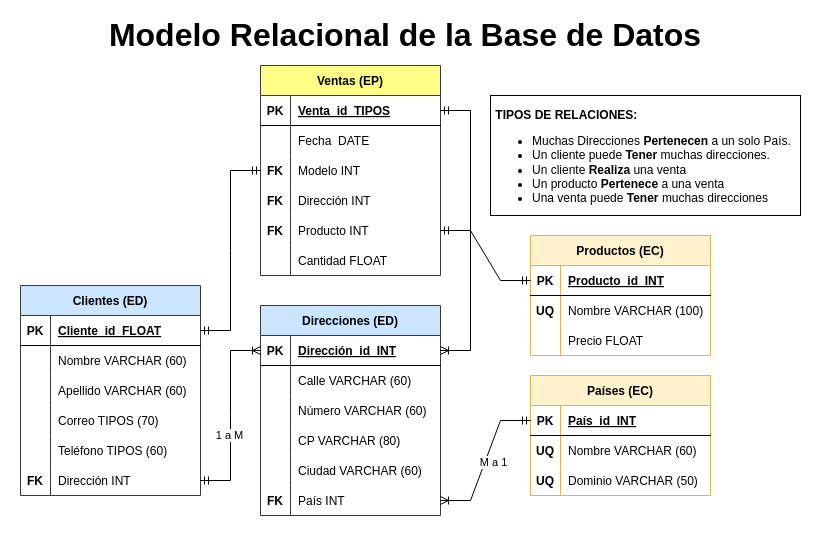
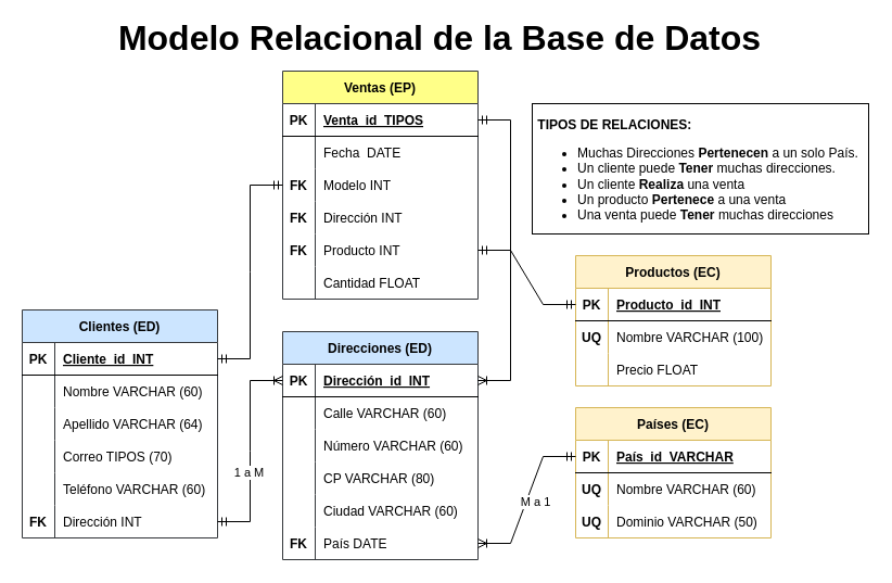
- <mxCell id="34" value="Cliente_id  FLOAT" style="shape=partialRectangle;connectable=0;fillColor=none;top=0;left=0;bottom=0;right=0;align=left;spacingLeft=6;fontStyle=5;overflow=hidden;" parent="32" vertex="1"><mxGeometry x="30" width="150" height="30" as="geometry"><mxRectangle width="150" height="30" as="alternateBounds" /></mxGeometry></mxCell>
+ <mxCell id="34" value="Cliente_id  INT" style="shape=partialRectangle;connectable=0;fillColor=none;top=0;left=0;bottom=0;right=0;align=left;spacingLeft=6;fontStyle=5;overflow=hidden;" parent="32" vertex="1"><mxGeometry x="30" width="150" height="30" as="geometry"><mxRectangle width="150" height="30" as="alternateBounds" /></mxGeometry></mxCell>
- <mxCell id="40" value="Apellido VARCHAR (60)" style="shape=partialRectangle;connectable=0;fillColor=none;top=0;left=0;bottom=0;right=0;align=left;spacingLeft=6;overflow=hidden;" parent="38" vertex="1"><mxGeometry x="30" width="150" height="30" as="geometry"><mxRectangle width="150" height="30" as="alternateBounds" /></mxGeometry></mxCell>
+ <mxCell id="40" value="Apellido VARCHAR (64)" style="shape=partialRectangle;connectable=0;fillColor=none;top=0;left=0;bottom=0;right=0;align=left;spacingLeft=6;overflow=hidden;" parent="38" vertex="1"><mxGeometry x="30" width="150" height="30" as="geometry"><mxRectangle width="150" height="30" as="alternateBounds" /></mxGeometry></mxCell>
- <mxCell id="72" value="País_id  INT" style="shape=partialRectangle;connectable=0;fillColor=none;top=0;left=0;bottom=0;right=0;align=left;spacingLeft=6;fontStyle=5;overflow=hidden;" parent="70" vertex="1"><mxGeometry x="30" width="150" height="30" as="geometry"><mxRectangle width="150" height="30" as="alternateBounds" /></mxGeometry></mxCell>
+ <mxCell id="72" value="País_id  VARCHAR" style="shape=partialRectangle;connectable=0;fillColor=none;top=0;left=0;bottom=0;right=0;align=left;spacingLeft=6;fontStyle=5;overflow=hidden;" parent="70" vertex="1"><mxGeometry x="30" width="150" height="30" as="geometry"><mxRectangle width="150" height="30" as="alternateBounds" /></mxGeometry></mxCell>
- <mxCell id="46" value="Teléfono TIPOS (60)" style="shape=partialRectangle;connectable=0;fillColor=none;top=0;left=0;bottom=0;right=0;align=left;spacingLeft=6;overflow=hidden;" parent="44" vertex="1"><mxGeometry x="30" width="150" height="30" as="geometry"><mxRectangle width="150" height="30" as="alternateBounds" /></mxGeometry></mxCell>
+ <mxCell id="46" value="Teléfono VARCHAR (60)" style="shape=partialRectangle;connectable=0;fillColor=none;top=0;left=0;bottom=0;right=0;align=left;spacingLeft=6;overflow=hidden;" parent="44" vertex="1"><mxGeometry x="30" width="150" height="30" as="geometry"><mxRectangle width="150" height="30" as="alternateBounds" /></mxGeometry></mxCell>
- <mxCell id="68" value="País INT" style="shape=partialRectangle;connectable=0;fillColor=none;top=0;left=0;bottom=0;right=0;align=left;spacingLeft=6;overflow=hidden;" parent="66" vertex="1"><mxGeometry x="30" width="150" height="30" as="geometry"><mxRectangle width="150" height="30" as="alternateBounds" /></mxGeometry></mxCell>
+ <mxCell id="68" value="País DATE" style="shape=partialRectangle;connectable=0;fillColor=none;top=0;left=0;bottom=0;right=0;align=left;spacingLeft=6;overflow=hidden;" parent="66" vertex="1"><mxGeometry x="30" width="150" height="30" as="geometry"><mxRectangle width="150" height="30" as="alternateBounds" /></mxGeometry></mxCell>
